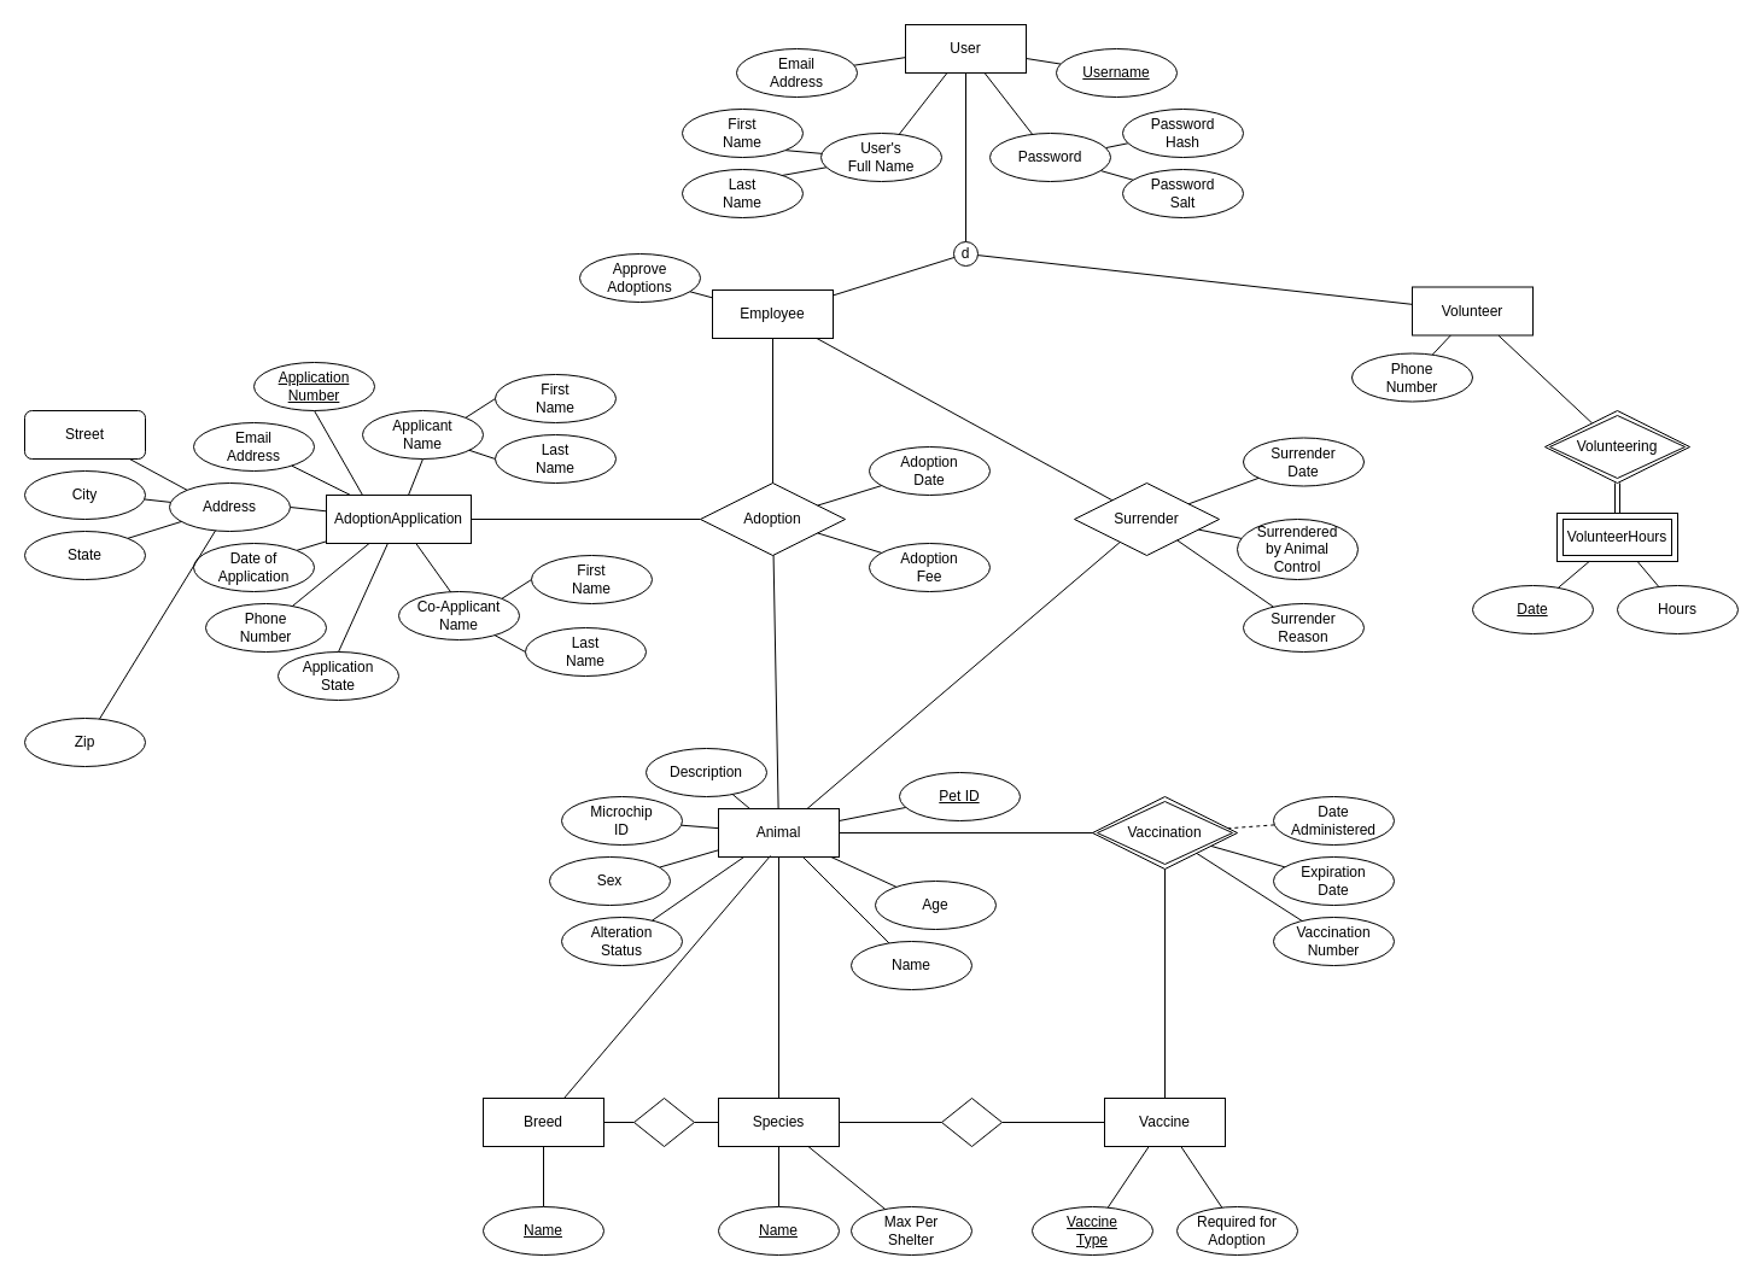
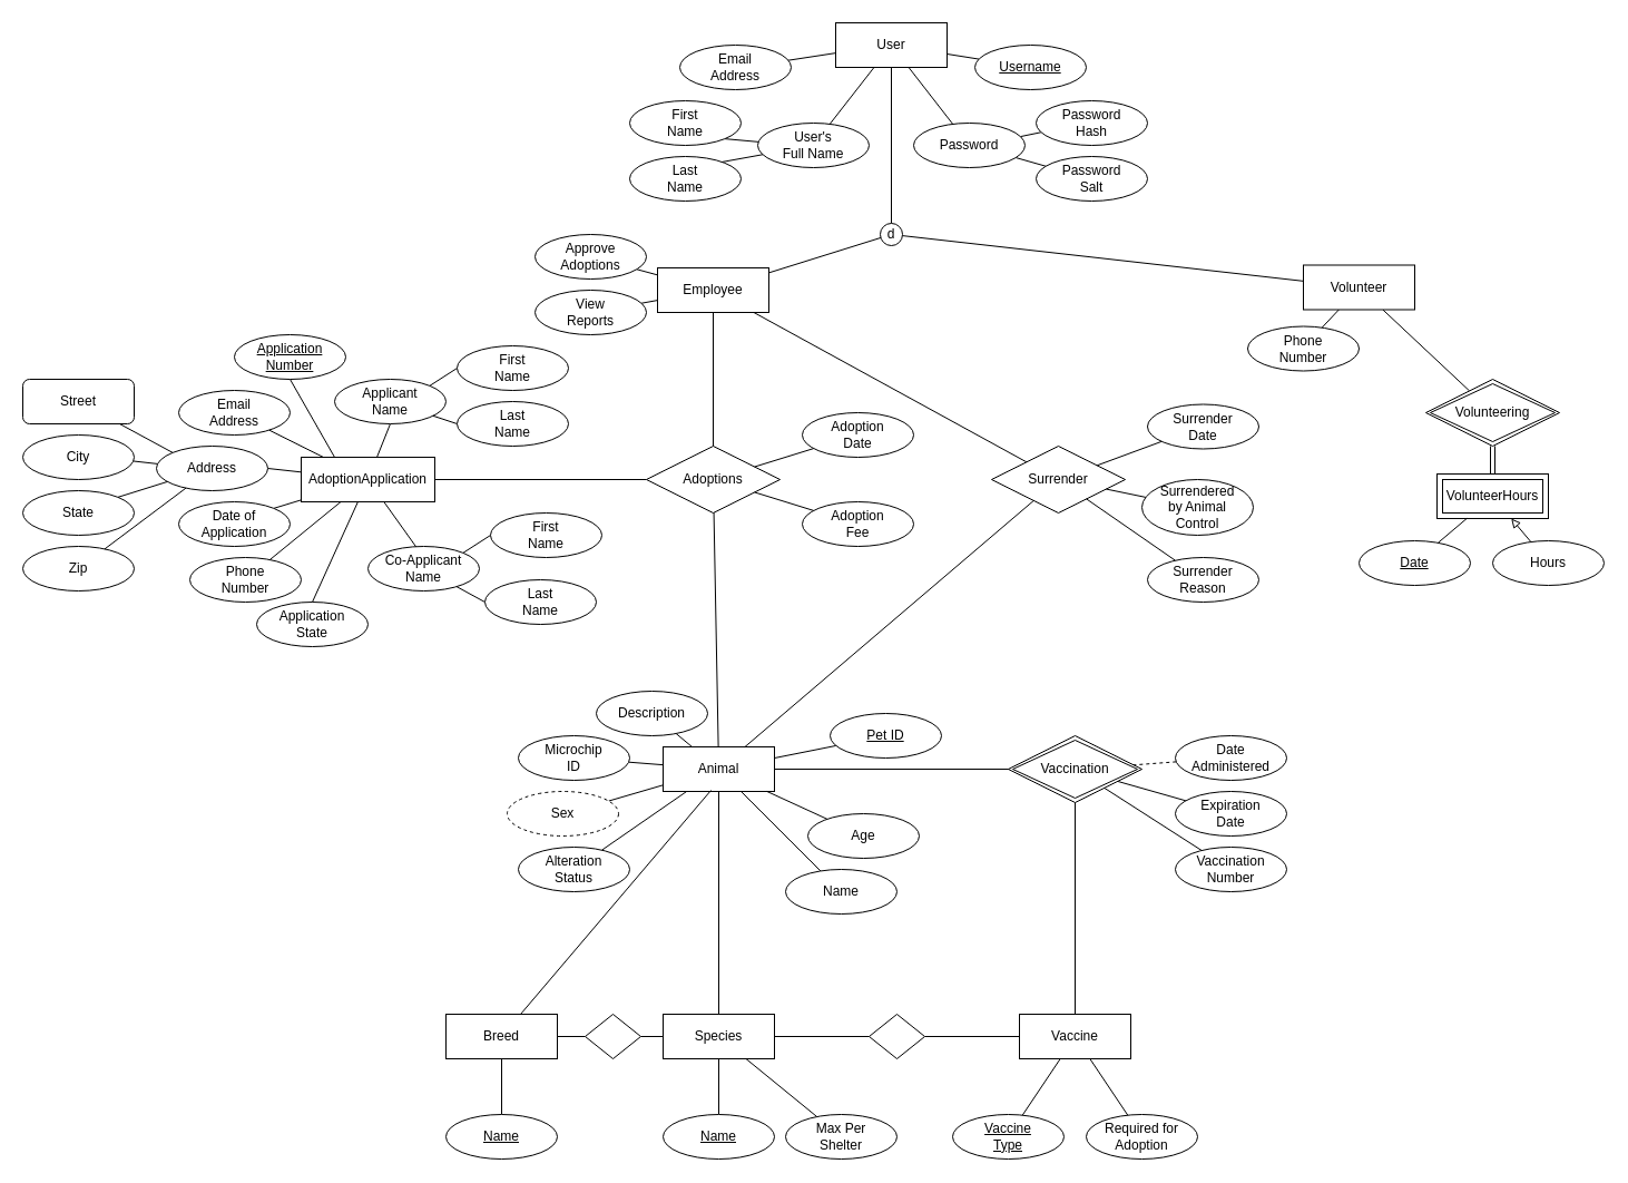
+ <mxCell id="39" style="edgeStyle=none;rounded=0;orthogonalLoop=1;jettySize=auto;html=1;endArrow=none;endFill=0;strokeColor=#000000;" parent="1" source="40" target="48" edge="1"><mxGeometry relative="1" as="geometry" /></mxCell>
+ <mxCell id="48" value="View&lt;br&gt;Reports" style="ellipse;whiteSpace=wrap;html=1;align=center;" parent="1" vertex="1"><mxGeometry x="480" y="260" width="100" height="40" as="geometry" /></mxCell>
- <mxCell id="36" value="Adoption" style="shape=rhombus;perimeter=rhombusPerimeter;whiteSpace=wrap;html=1;align=center;" parent="1" vertex="1"><mxGeometry x="580" y="400" width="120" height="60" as="geometry" /></mxCell>
+ <mxCell id="36" value="Adoptions" style="shape=rhombus;perimeter=rhombusPerimeter;whiteSpace=wrap;html=1;align=center;" parent="1" vertex="1"><mxGeometry x="580" y="400" width="120" height="60" as="geometry" /></mxCell>
- <mxCell id="93" style="edgeStyle=none;rounded=0;orthogonalLoop=1;jettySize=auto;html=1;endArrow=none;endFill=0;strokeColor=#000000;" parent="1" source="94" target="90" edge="1"><mxGeometry relative="1" as="geometry" /></mxCell>
+ <mxCell id="93" style="edgeStyle=none;rounded=0;orthogonalLoop=1;jettySize=auto;html=1;endArrow=block;endFill=0;strokeColor=#000000;" parent="1" source="94" target="90" edge="1"><mxGeometry relative="1" as="geometry" /></mxCell>
- <mxCell id="8" value="Zip" style="ellipse;whiteSpace=wrap;html=1;align=center;" parent="1" vertex="1"><mxGeometry x="20" y="595" width="100" height="40" as="geometry" /></mxCell>
+ <mxCell id="8" value="Zip" style="ellipse;whiteSpace=wrap;html=1;align=center;" parent="1" vertex="1"><mxGeometry x="20" y="490" width="100" height="40" as="geometry" /></mxCell>
- <mxCell id="60" value="Sex" style="ellipse;whiteSpace=wrap;html=1;align=center;" parent="1" vertex="1"><mxGeometry x="455" y="710" width="100" height="40" as="geometry" /></mxCell>
+ <mxCell id="60" value="Sex" style="ellipse;whiteSpace=wrap;html=1;align=center;dashed=1;" parent="1" vertex="1"><mxGeometry x="455" y="710" width="100" height="40" as="geometry" /></mxCell>
